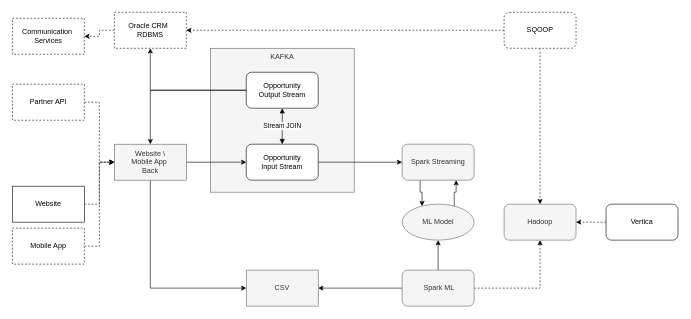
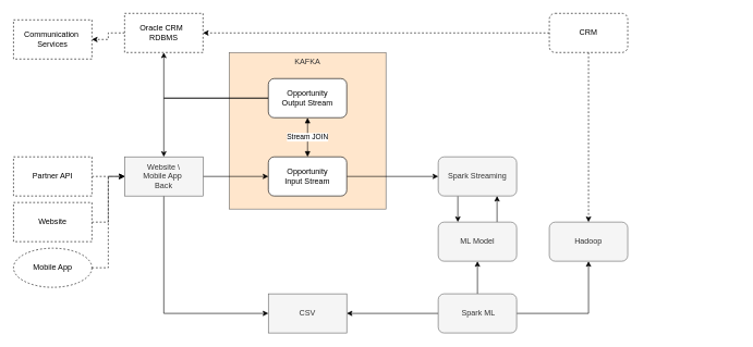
- <mxCell id="32" value="SQOOP" style="rounded=1;whiteSpace=wrap;html=1;dashed=1;" parent="1" vertex="1"><mxGeometry x="840" y="20" width="120" height="60" as="geometry" /></mxCell>
+ <mxCell id="32" value="CRM" style="rounded=1;whiteSpace=wrap;html=1;dashed=1;" parent="1" vertex="1"><mxGeometry x="840" y="20" width="120" height="60" as="geometry" /></mxCell>
- <mxCell id="22" value="Partner API" style="rounded=0;whiteSpace=wrap;html=1;dashed=1;" parent="1" vertex="1"><mxGeometry x="20" y="140" width="120" height="60" as="geometry" /></mxCell>
+ <mxCell id="22" value="Partner API" style="rounded=0;whiteSpace=wrap;html=1;dashed=1;" parent="1" vertex="1"><mxGeometry x="20" y="240" width="120" height="60" as="geometry" /></mxCell>
- <mxCell id="2" value="KAFKA" style="whiteSpace=wrap;html=1;aspect=fixed;verticalAlign=top;fillColor=#f5f5f5;strokeColor=#666666;fontColor=#333333;" vertex="1" parent="1"><mxGeometry x="350" y="80" width="240" height="240" as="geometry" /></mxCell>
+ <mxCell id="2" value="KAFKA" style="whiteSpace=wrap;html=1;aspect=fixed;verticalAlign=top;fillColor=#ffe6cc;strokeColor=#666666;fontColor=#333333;" vertex="1" parent="1"><mxGeometry x="350" y="80" width="240" height="240" as="geometry" /></mxCell>
- <mxCell id="35" value="Website" style="rounded=0;whiteSpace=wrap;html=1;dashed=0;" vertex="1" parent="1"><mxGeometry x="20" y="310" width="120" height="60" as="geometry" /></mxCell>
+ <mxCell id="35" value="Website" style="rounded=0;whiteSpace=wrap;html=1;dashed=1;" vertex="1" parent="1"><mxGeometry x="20" y="310" width="120" height="60" as="geometry" /></mxCell>
- <mxCell id="11" value="ML Model" style="ellipse;whiteSpace=wrap;html=1;fillColor=#f5f5f5;strokeColor=#666666;fontColor=#333333;" parent="1" vertex="1"><mxGeometry x="670" y="340" width="120" height="60" as="geometry" /></mxCell>
+ <mxCell id="11" value="ML Model" style="rounded=1;whiteSpace=wrap;html=1;fillColor=#f5f5f5;strokeColor=#666666;fontColor=#333333;" parent="1" vertex="1"><mxGeometry x="670" y="340" width="120" height="60" as="geometry" /></mxCell>
- <mxCell id="25" value="" style="edgeStyle=orthogonalEdgeStyle;rounded=0;orthogonalLoop=1;jettySize=auto;html=1;dashed=1;" parent="1" source="26" target="7" edge="1"><mxGeometry relative="1" as="geometry" /></mxCell>
- <mxCell id="26" value="Vertica" style="rounded=1;whiteSpace=wrap;html=1;" parent="1" vertex="1"><mxGeometry x="1010" y="340" width="120" height="60" as="geometry" /></mxCell>
- <mxCell id="24" value="Mobile App" style="rounded=0;whiteSpace=wrap;html=1;dashed=1;" parent="1" vertex="1"><mxGeometry x="20" y="380" width="120" height="60" as="geometry" /></mxCell>
+ <mxCell id="24" value="Mobile App" style="ellipse;whiteSpace=wrap;html=1;dashed=1;" parent="1" vertex="1"><mxGeometry x="20" y="380" width="120" height="60" as="geometry" /></mxCell>
- <mxCell id="5" value="" style="edgeStyle=orthogonalEdgeStyle;rounded=0;orthogonalLoop=1;jettySize=auto;html=1;entryX=0.5;entryY=1;entryDx=0;entryDy=0;dashed=1;" parent="1" source="6" target="7" edge="1"><mxGeometry relative="1" as="geometry"><mxPoint x="870" y="430" as="targetPoint" /></mxGeometry></mxCell>
+ <mxCell id="5" value="" style="edgeStyle=orthogonalEdgeStyle;rounded=0;orthogonalLoop=1;jettySize=auto;html=1;entryX=0.5;entryY=1;entryDx=0;entryDy=0;" parent="1" source="6" target="7" edge="1"><mxGeometry relative="1" as="geometry"><mxPoint x="870" y="430" as="targetPoint" /></mxGeometry></mxCell>
